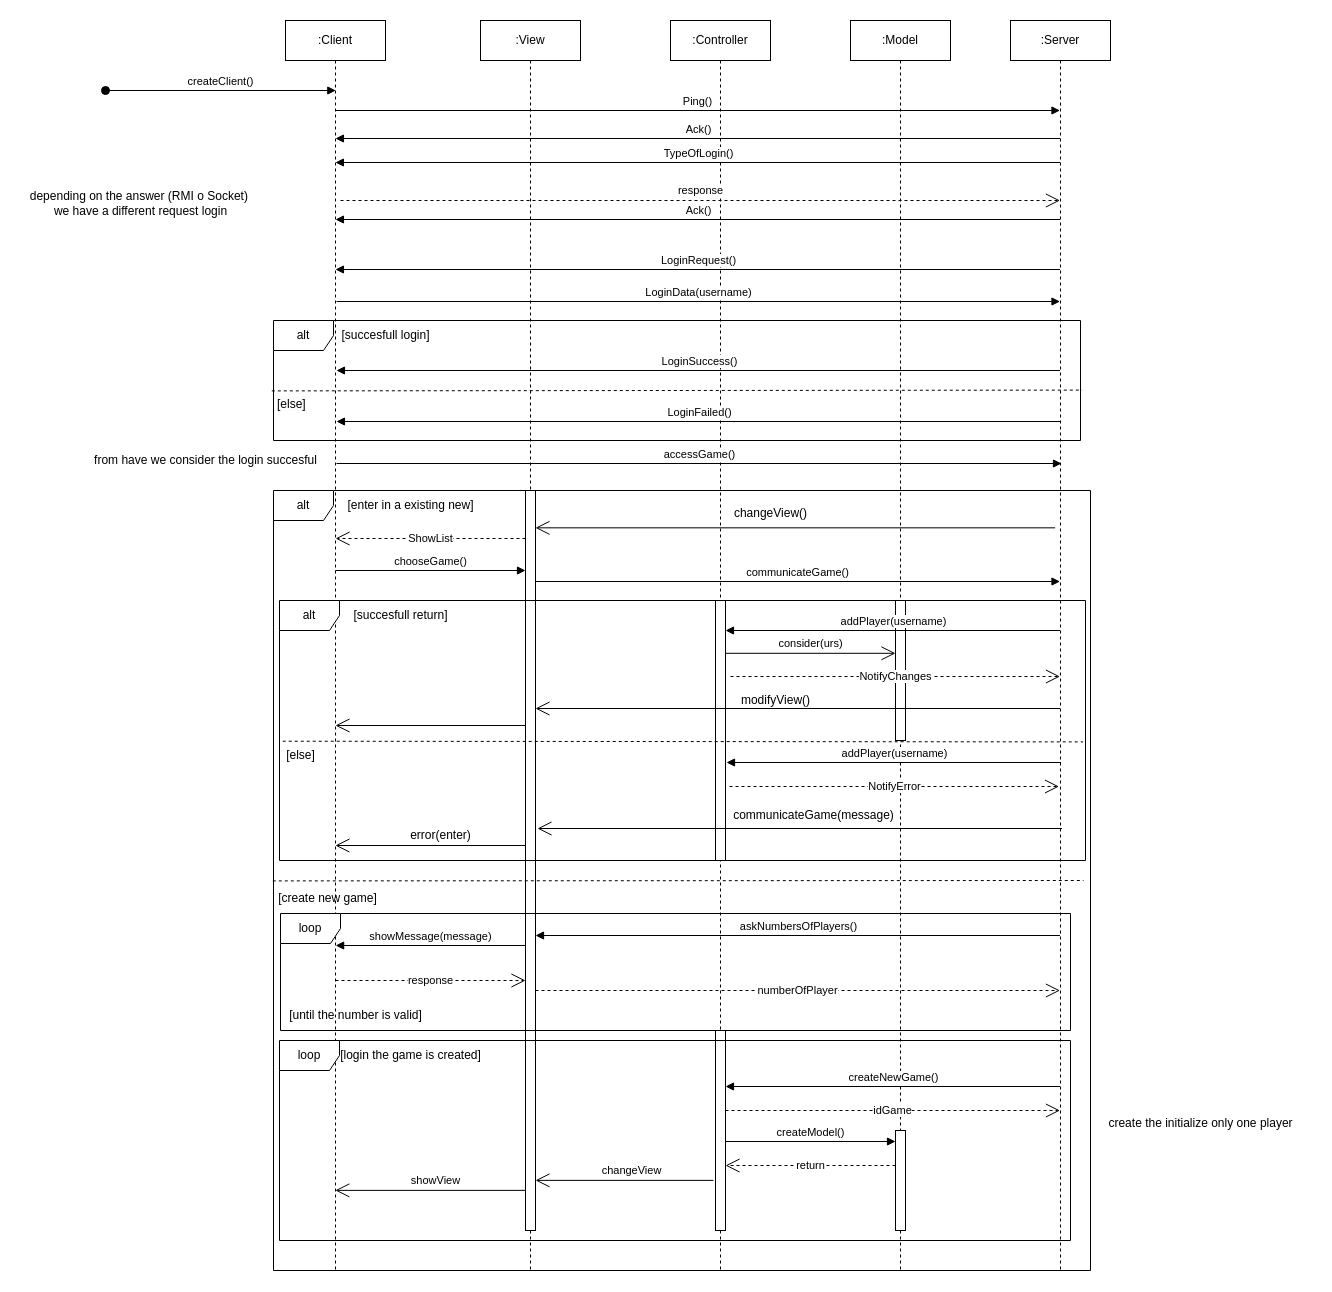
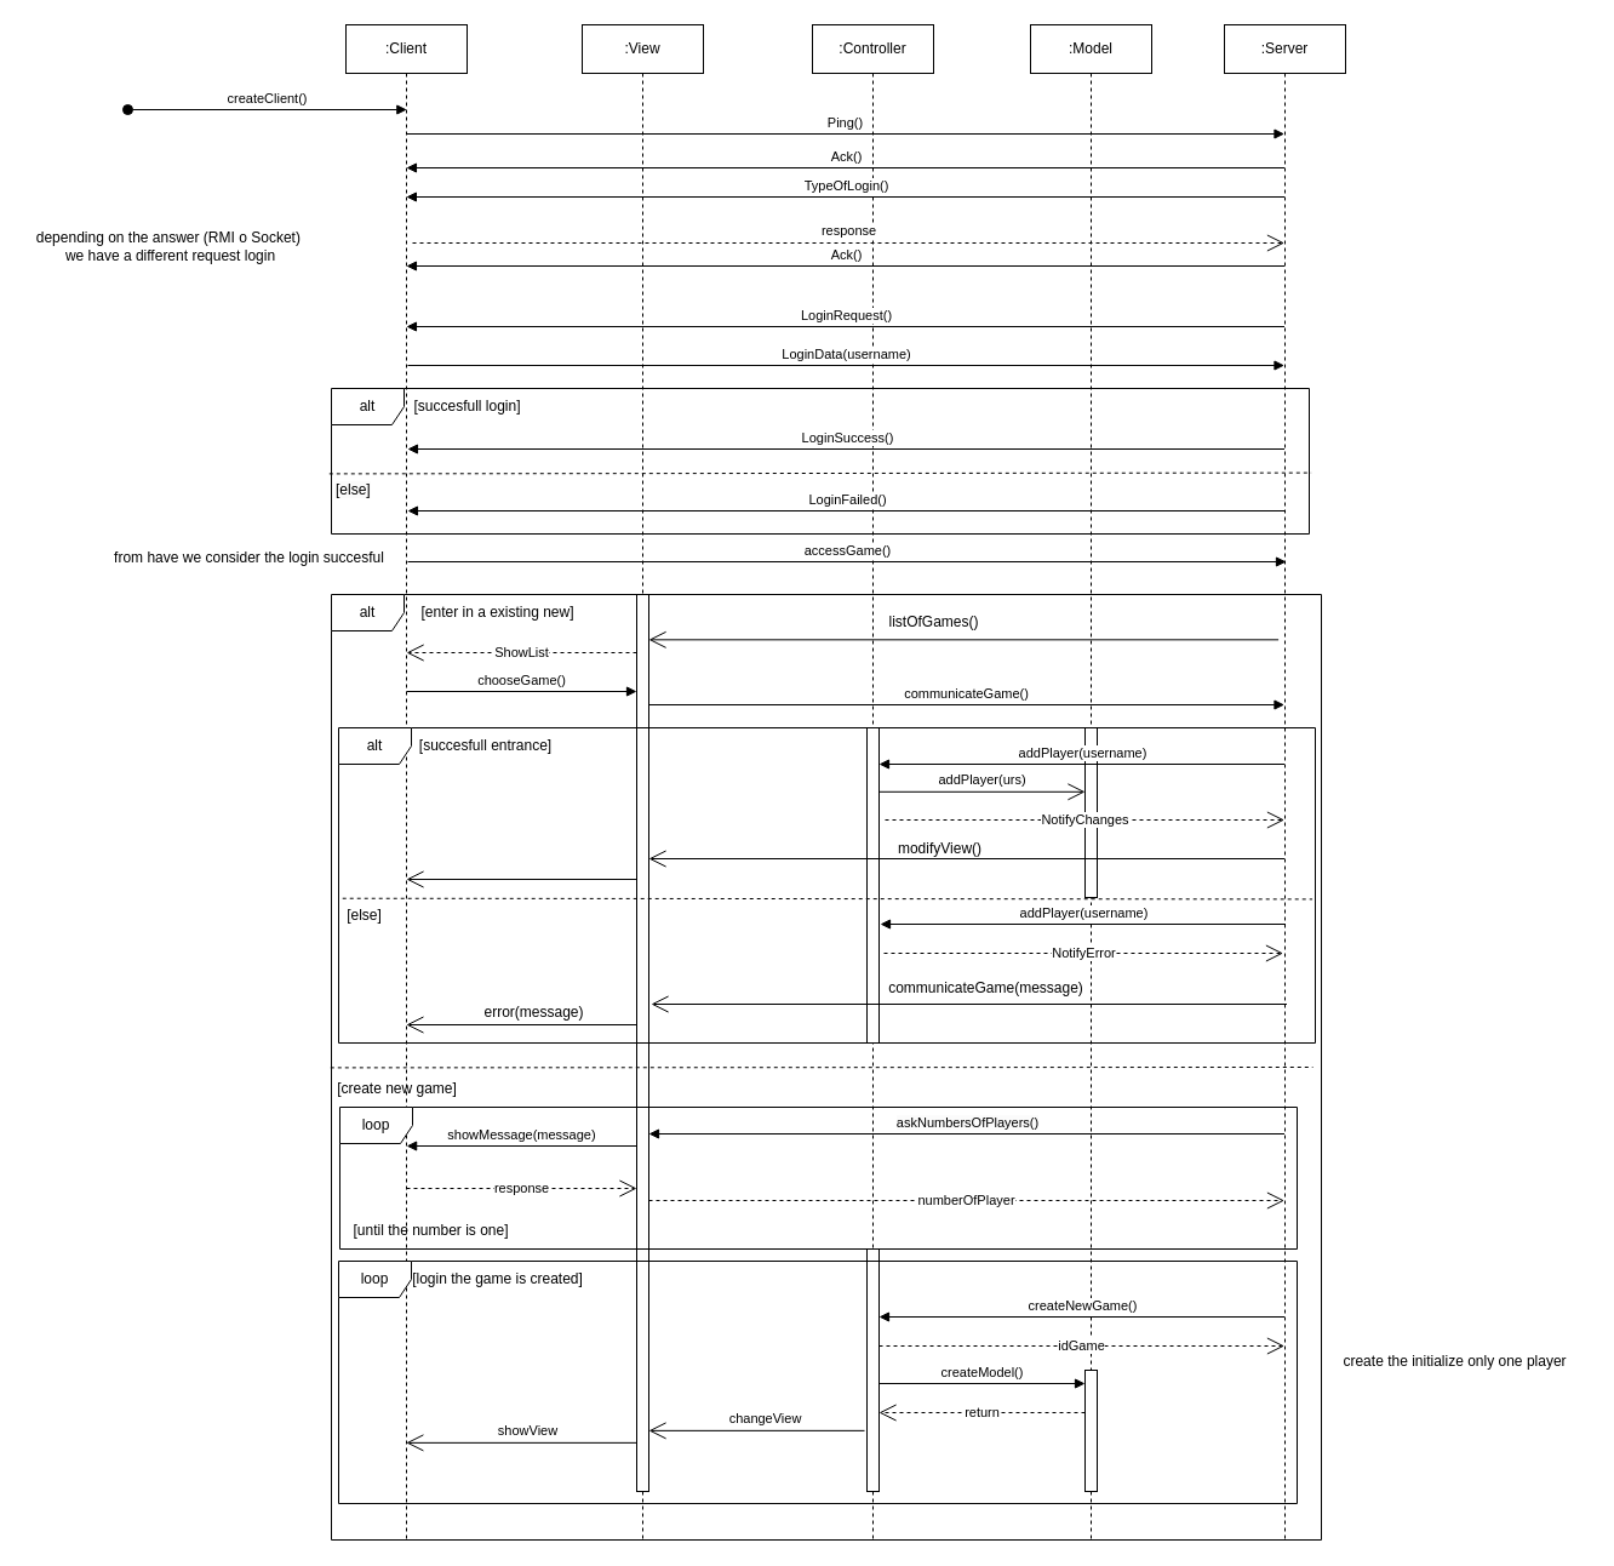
- <mxCell id="29" value="changeView()" style="text;html=1;align=center;verticalAlign=middle;resizable=0;points=[];autosize=1;strokeColor=none;fillColor=none;" vertex="1" parent="1"><mxGeometry x="720" y="498" width="100" height="30" as="geometry" /></mxCell>
+ <mxCell id="29" value="listOfGames()" style="text;html=1;align=center;verticalAlign=middle;resizable=0;points=[];autosize=1;strokeColor=none;fillColor=none;" vertex="1" parent="1"><mxGeometry x="720" y="498" width="100" height="30" as="geometry" /></mxCell>
- <mxCell id="35" value="[succesfull return]" style="text;html=1;align=center;verticalAlign=middle;resizable=0;points=[];autosize=1;strokeColor=none;fillColor=none;" vertex="1" parent="1"><mxGeometry x="335" y="600" width="130" height="30" as="geometry" /></mxCell>
+ <mxCell id="35" value="[succesfull entrance]" style="text;html=1;align=center;verticalAlign=middle;resizable=0;points=[];autosize=1;strokeColor=none;fillColor=none;" vertex="1" parent="1"><mxGeometry x="335" y="600" width="130" height="30" as="geometry" /></mxCell>
- <mxCell id="39" value="&lt;font style=&quot;font-size: 11px;&quot;&gt;consider(urs)&lt;/font&gt;" style="text;html=1;align=center;verticalAlign=middle;resizable=0;points=[];autosize=1;strokeColor=none;fillColor=none;" vertex="1" parent="1"><mxGeometry x="760" y="628" width="100" height="30" as="geometry" /></mxCell>
+ <mxCell id="39" value="&lt;font style=&quot;font-size: 11px;&quot;&gt;addPlayer(urs)&lt;/font&gt;" style="text;html=1;align=center;verticalAlign=middle;resizable=0;points=[];autosize=1;strokeColor=none;fillColor=none;" vertex="1" parent="1"><mxGeometry x="760" y="628" width="100" height="30" as="geometry" /></mxCell>
- <mxCell id="51" value="error(enter)" style="text;html=1;align=center;verticalAlign=middle;resizable=0;points=[];autosize=1;strokeColor=none;fillColor=none;" vertex="1" parent="1"><mxGeometry x="385" y="820" width="110" height="30" as="geometry" /></mxCell>
+ <mxCell id="51" value="error(message)" style="text;html=1;align=center;verticalAlign=middle;resizable=0;points=[];autosize=1;strokeColor=none;fillColor=none;" vertex="1" parent="1"><mxGeometry x="385" y="820" width="110" height="30" as="geometry" /></mxCell>
- <mxCell id="59" value="[until the number is valid]" style="text;html=1;align=center;verticalAlign=middle;resizable=0;points=[];autosize=1;strokeColor=none;fillColor=none;" vertex="1" parent="1"><mxGeometry x="275" y="1000" width="160" height="30" as="geometry" /></mxCell>
+ <mxCell id="59" value="[until the number is one]" style="text;html=1;align=center;verticalAlign=middle;resizable=0;points=[];autosize=1;strokeColor=none;fillColor=none;" vertex="1" parent="1"><mxGeometry x="275" y="1000" width="160" height="30" as="geometry" /></mxCell>
